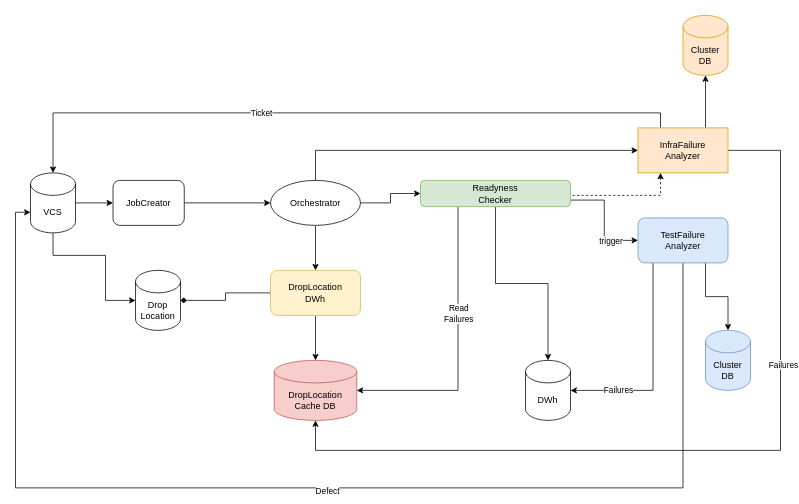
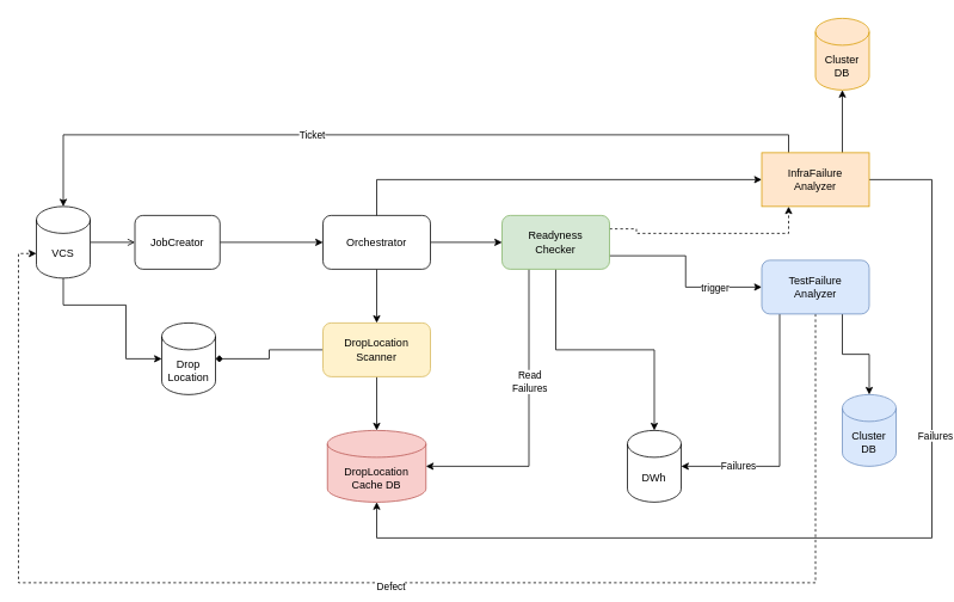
- <mxCell id="23" value="Readyness&lt;br&gt;Checker" style="rounded=1;whiteSpace=wrap;html=1;fillColor=#d5e8d4;strokeColor=#82b366;" parent="1" vertex="1"><mxGeometry x="560" y="240" width="200" height="35" as="geometry" /></mxCell>
+ <mxCell id="23" value="Readyness&lt;br&gt;Checker" style="rounded=1;whiteSpace=wrap;html=1;fillColor=#d5e8d4;strokeColor=#82b366;" parent="1" vertex="1"><mxGeometry x="560" y="240" width="120" height="60" as="geometry" /></mxCell>
- <mxCell id="2" style="edgeStyle=orthogonalEdgeStyle;rounded=0;orthogonalLoop=1;jettySize=auto;html=1;exitX=1;exitY=0.5;exitDx=0;exitDy=0;exitPerimeter=0;" parent="1" source="4" target="8" edge="1"><mxGeometry relative="1" as="geometry" /></mxCell>
+ <mxCell id="2" style="edgeStyle=orthogonalEdgeStyle;rounded=0;orthogonalLoop=1;jettySize=auto;html=1;exitX=1;exitY=0.5;exitDx=0;exitDy=0;exitPerimeter=0;endArrow=open;" parent="1" source="4" target="8" edge="1"><mxGeometry relative="1" as="geometry" /></mxCell>
- <mxCell id="11" value="Orchestrator" style="ellipse;whiteSpace=wrap;html=1;" parent="1" vertex="1"><mxGeometry x="360" y="240" width="120" height="60" as="geometry" /></mxCell>
+ <mxCell id="11" value="Orchestrator" style="rounded=1;whiteSpace=wrap;html=1;" parent="1" vertex="1"><mxGeometry x="360" y="240" width="120" height="60" as="geometry" /></mxCell>
- <mxCell id="14" value="DropLocation&lt;br&gt;DWh" style="rounded=1;whiteSpace=wrap;html=1;fillColor=#fff2cc;strokeColor=#d6b656;" parent="1" vertex="1"><mxGeometry x="360" y="360" width="120" height="60" as="geometry" /></mxCell>
+ <mxCell id="14" value="DropLocation&lt;br&gt;Scanner" style="rounded=1;whiteSpace=wrap;html=1;fillColor=#fff2cc;strokeColor=#d6b656;" parent="1" vertex="1"><mxGeometry x="360" y="360" width="120" height="60" as="geometry" /></mxCell>
- <mxCell id="33" style="edgeStyle=orthogonalEdgeStyle;rounded=0;orthogonalLoop=1;jettySize=auto;html=1;exitX=0.5;exitY=1;exitDx=0;exitDy=0;entryX=0;entryY=0;entryDx=0;entryDy=52.5;entryPerimeter=0;" parent="1" source="35" target="4" edge="1"><mxGeometry relative="1" as="geometry"><Array as="points"><mxPoint x="910" y="650" /><mxPoint x="20" y="650" /><mxPoint x="20" y="283" /></Array></mxGeometry></mxCell>
+ <mxCell id="33" style="edgeStyle=orthogonalEdgeStyle;rounded=0;orthogonalLoop=1;jettySize=auto;html=1;exitX=0.5;exitY=1;exitDx=0;exitDy=0;entryX=0;entryY=0;entryDx=0;entryDy=52.5;entryPerimeter=0;dashed=1;" parent="1" source="35" target="4" edge="1"><mxGeometry relative="1" as="geometry"><Array as="points"><mxPoint x="910" y="650" /><mxPoint x="20" y="650" /><mxPoint x="20" y="283" /></Array></mxGeometry></mxCell>
